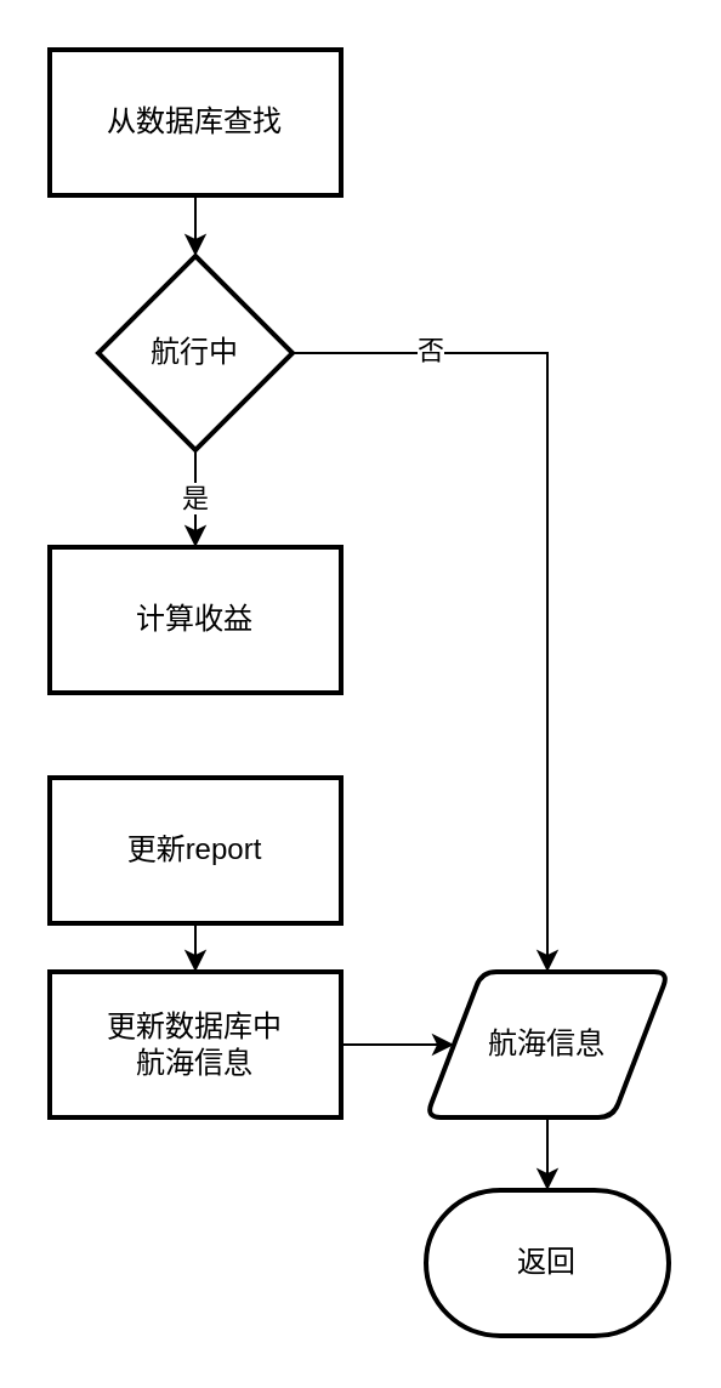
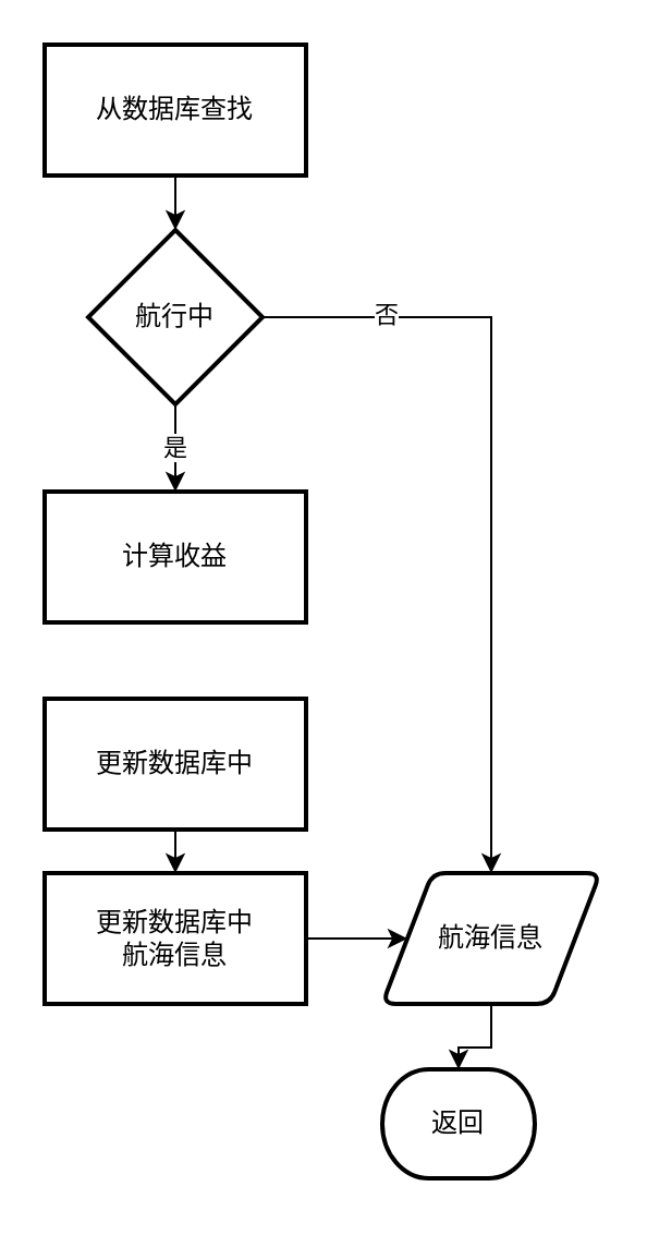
- <mxCell id="13" value="更新report" style="whiteSpace=wrap;html=1;strokeWidth=2;" vertex="1" parent="1"><mxGeometry x="20" y="320" width="120" height="60" as="geometry" /></mxCell>
+ <mxCell id="13" value="更新数据库中" style="whiteSpace=wrap;html=1;strokeWidth=2;" vertex="1" parent="1"><mxGeometry x="20" y="320" width="120" height="60" as="geometry" /></mxCell>
- <mxCell id="11" value="返回" style="strokeWidth=2;html=1;shape=mxgraph.flowchart.terminator;whiteSpace=wrap;" vertex="1" parent="1"><mxGeometry x="175" y="490" width="100" height="60" as="geometry" /></mxCell>
+ <mxCell id="11" value="返回" style="strokeWidth=2;html=1;shape=mxgraph.flowchart.terminator;whiteSpace=wrap;" vertex="1" parent="1"><mxGeometry x="175" y="490" width="70" height="50" as="geometry" /></mxCell>
